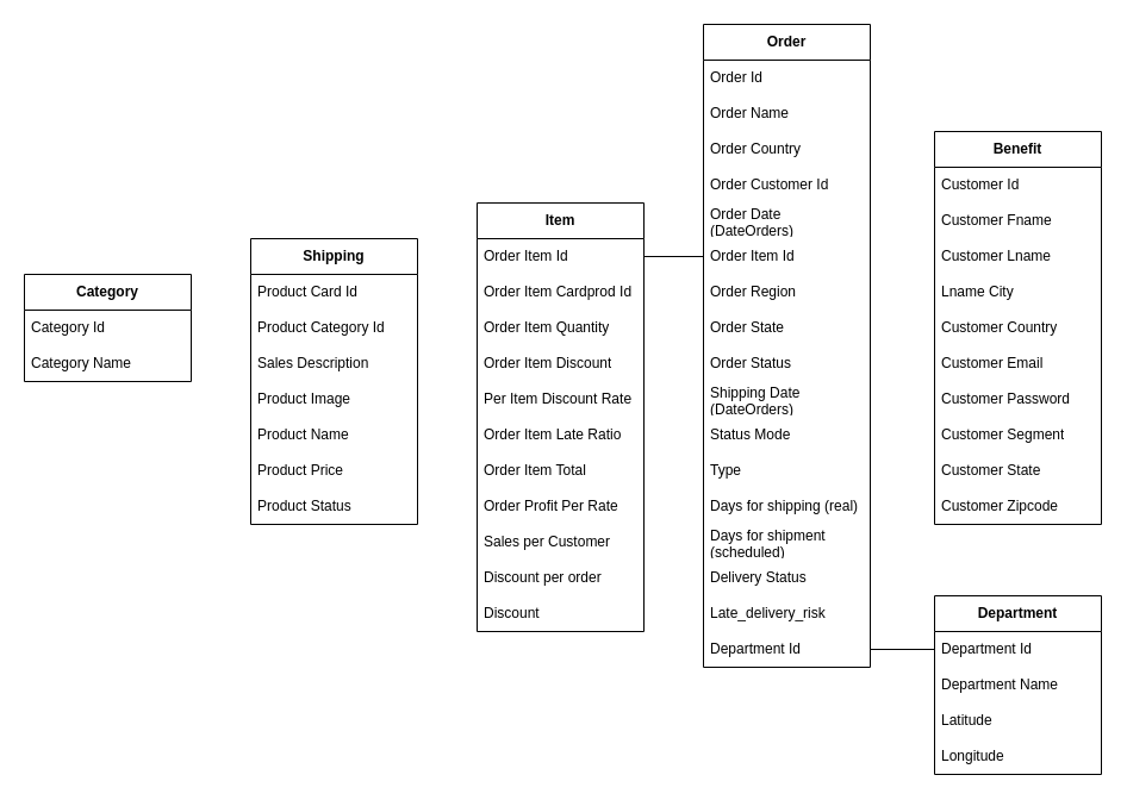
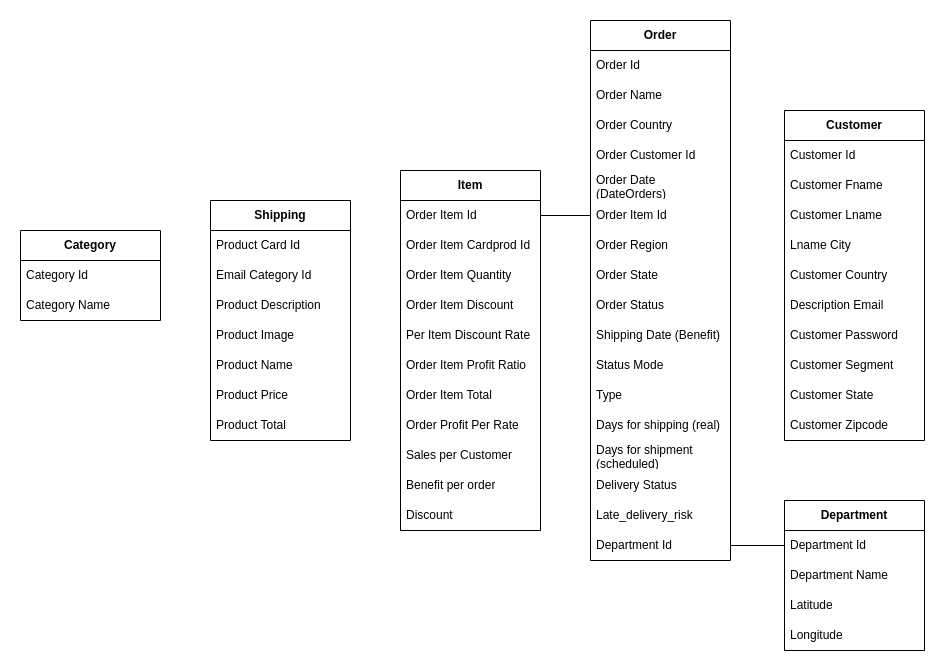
- <mxCell id="2" value="&lt;b&gt;Benefit&lt;/b&gt;" style="swimlane;fontStyle=0;childLayout=stackLayout;horizontal=1;startSize=30;horizontalStack=0;resizeParent=1;resizeParentMax=0;resizeLast=0;collapsible=1;marginBottom=0;whiteSpace=wrap;html=1;" vertex="1" parent="1"><mxGeometry x="784" y="110" width="140" height="330" as="geometry"><mxRectangle x="720" y="350" width="60" height="30" as="alternateBounds" /></mxGeometry></mxCell>
+ <mxCell id="2" value="&lt;b&gt;Customer&lt;/b&gt;" style="swimlane;fontStyle=0;childLayout=stackLayout;horizontal=1;startSize=30;horizontalStack=0;resizeParent=1;resizeParentMax=0;resizeLast=0;collapsible=1;marginBottom=0;whiteSpace=wrap;html=1;" vertex="1" parent="1"><mxGeometry x="784" y="110" width="140" height="330" as="geometry"><mxRectangle x="720" y="350" width="60" height="30" as="alternateBounds" /></mxGeometry></mxCell>
- <mxCell id="15" value="Product Category Id" style="text;strokeColor=none;fillColor=none;align=left;verticalAlign=middle;spacingLeft=4;spacingRight=4;overflow=hidden;points=[[0,0.5],[1,0.5]];portConstraint=eastwest;rotatable=0;whiteSpace=wrap;html=1;" vertex="1" parent="13"><mxGeometry y="60" width="140" height="30" as="geometry" /></mxCell>
+ <mxCell id="15" value="Email Category Id" style="text;strokeColor=none;fillColor=none;align=left;verticalAlign=middle;spacingLeft=4;spacingRight=4;overflow=hidden;points=[[0,0.5],[1,0.5]];portConstraint=eastwest;rotatable=0;whiteSpace=wrap;html=1;" vertex="1" parent="13"><mxGeometry y="60" width="140" height="30" as="geometry" /></mxCell>
- <mxCell id="16" value="Sales Description" style="text;strokeColor=none;fillColor=none;align=left;verticalAlign=middle;spacingLeft=4;spacingRight=4;overflow=hidden;points=[[0,0.5],[1,0.5]];portConstraint=eastwest;rotatable=0;whiteSpace=wrap;html=1;" vertex="1" parent="13"><mxGeometry y="90" width="140" height="30" as="geometry" /></mxCell>
+ <mxCell id="16" value="Product Description" style="text;strokeColor=none;fillColor=none;align=left;verticalAlign=middle;spacingLeft=4;spacingRight=4;overflow=hidden;points=[[0,0.5],[1,0.5]];portConstraint=eastwest;rotatable=0;whiteSpace=wrap;html=1;" vertex="1" parent="13"><mxGeometry y="90" width="140" height="30" as="geometry" /></mxCell>
- <mxCell id="8" value="&lt;span style=&quot;background-color: initial;&quot;&gt;Customer Email&lt;/span&gt;" style="text;strokeColor=none;fillColor=none;align=left;verticalAlign=middle;spacingLeft=4;spacingRight=4;overflow=hidden;points=[[0,0.5],[1,0.5]];portConstraint=eastwest;rotatable=0;whiteSpace=wrap;html=1;" vertex="1" parent="2"><mxGeometry y="180" width="140" height="30" as="geometry" /></mxCell>
+ <mxCell id="8" value="&lt;span style=&quot;background-color: initial;&quot;&gt;Description Email&lt;/span&gt;" style="text;strokeColor=none;fillColor=none;align=left;verticalAlign=middle;spacingLeft=4;spacingRight=4;overflow=hidden;points=[[0,0.5],[1,0.5]];portConstraint=eastwest;rotatable=0;whiteSpace=wrap;html=1;" vertex="1" parent="2"><mxGeometry y="180" width="140" height="30" as="geometry" /></mxCell>
- <mxCell id="36" value="Shipping Date (DateOrders)" style="text;strokeColor=none;fillColor=none;align=left;verticalAlign=middle;spacingLeft=4;spacingRight=4;overflow=hidden;points=[[0,0.5],[1,0.5]];portConstraint=eastwest;rotatable=0;whiteSpace=wrap;html=1;" vertex="1" parent="26"><mxGeometry y="300" width="140" height="30" as="geometry" /></mxCell>
+ <mxCell id="36" value="Shipping Date (Benefit)" style="text;strokeColor=none;fillColor=none;align=left;verticalAlign=middle;spacingLeft=4;spacingRight=4;overflow=hidden;points=[[0,0.5],[1,0.5]];portConstraint=eastwest;rotatable=0;whiteSpace=wrap;html=1;" vertex="1" parent="26"><mxGeometry y="300" width="140" height="30" as="geometry" /></mxCell>
- <mxCell id="50" value="Order Item Late Ratio" style="text;strokeColor=none;fillColor=none;align=left;verticalAlign=middle;spacingLeft=4;spacingRight=4;overflow=hidden;points=[[0,0.5],[1,0.5]];portConstraint=eastwest;rotatable=0;whiteSpace=wrap;html=1;" vertex="1" parent="44"><mxGeometry y="180" width="140" height="30" as="geometry" /></mxCell>
+ <mxCell id="50" value="Order Item Profit Ratio" style="text;strokeColor=none;fillColor=none;align=left;verticalAlign=middle;spacingLeft=4;spacingRight=4;overflow=hidden;points=[[0,0.5],[1,0.5]];portConstraint=eastwest;rotatable=0;whiteSpace=wrap;html=1;" vertex="1" parent="44"><mxGeometry y="180" width="140" height="30" as="geometry" /></mxCell>
- <mxCell id="20" value="Product Status" style="text;strokeColor=none;fillColor=none;align=left;verticalAlign=middle;spacingLeft=4;spacingRight=4;overflow=hidden;points=[[0,0.5],[1,0.5]];portConstraint=eastwest;rotatable=0;whiteSpace=wrap;html=1;" vertex="1" parent="13"><mxGeometry y="210" width="140" height="30" as="geometry" /></mxCell>
+ <mxCell id="20" value="Product Total" style="text;strokeColor=none;fillColor=none;align=left;verticalAlign=middle;spacingLeft=4;spacingRight=4;overflow=hidden;points=[[0,0.5],[1,0.5]];portConstraint=eastwest;rotatable=0;whiteSpace=wrap;html=1;" vertex="1" parent="13"><mxGeometry y="210" width="140" height="30" as="geometry" /></mxCell>
- <mxCell id="54" value="Discount per order" style="text;strokeColor=none;fillColor=none;align=left;verticalAlign=middle;spacingLeft=4;spacingRight=4;overflow=hidden;points=[[0,0.5],[1,0.5]];portConstraint=eastwest;rotatable=0;whiteSpace=wrap;html=1;" vertex="1" parent="44"><mxGeometry y="300" width="140" height="30" as="geometry" /></mxCell>
+ <mxCell id="54" value="Benefit per order" style="text;strokeColor=none;fillColor=none;align=left;verticalAlign=middle;spacingLeft=4;spacingRight=4;overflow=hidden;points=[[0,0.5],[1,0.5]];portConstraint=eastwest;rotatable=0;whiteSpace=wrap;html=1;" vertex="1" parent="44"><mxGeometry y="300" width="140" height="30" as="geometry" /></mxCell>
